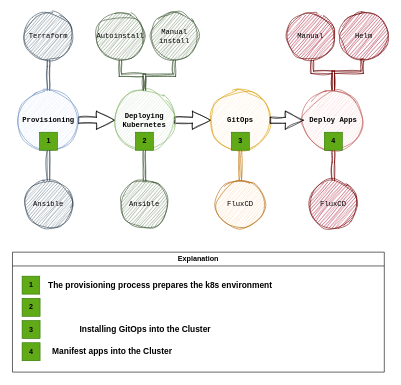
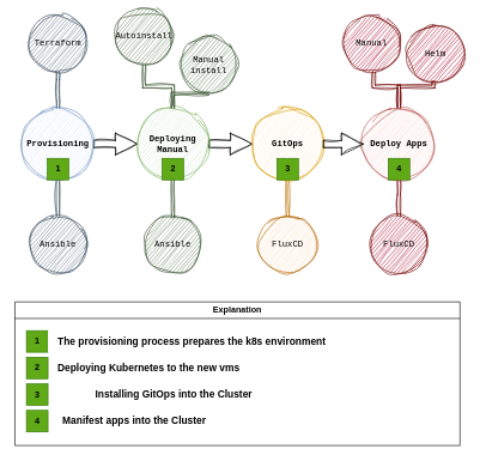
- <mxCell id="13" value="Autoinstall" style="ellipse;whiteSpace=wrap;html=1;aspect=fixed;sketch=1;jiggle=2;curveFitting=1;strokeColor=#3A5431;align=center;verticalAlign=middle;fontFamily=Courier New;fontSize=12;fontColor=#000000;fillColor=#6d8764;" parent="1" vertex="1"><mxGeometry x="160" y="20" width="80" height="80" as="geometry" /></mxCell>
+ <mxCell id="13" value="Autoinstall" style="ellipse;whiteSpace=wrap;html=1;aspect=fixed;sketch=1;jiggle=2;curveFitting=1;strokeColor=#3A5431;align=center;verticalAlign=middle;fontFamily=Courier New;fontSize=12;fontColor=#000000;fillColor=#6d8764;" parent="1" vertex="1"><mxGeometry x="160" y="10" width="80" height="80" as="geometry" /></mxCell>
- <mxCell id="14" value="Manual&lt;br&gt;install" style="ellipse;whiteSpace=wrap;html=1;aspect=fixed;sketch=1;jiggle=2;curveFitting=1;strokeColor=#3A5431;align=center;verticalAlign=middle;fontFamily=Courier New;fontSize=12;fontColor=#000000;fillColor=#6d8764;" parent="1" vertex="1"><mxGeometry x="250" y="20" width="80" height="80" as="geometry" /></mxCell>
+ <mxCell id="14" value="Manual&lt;br&gt;install" style="ellipse;whiteSpace=wrap;html=1;aspect=fixed;sketch=1;jiggle=2;curveFitting=1;strokeColor=#3A5431;align=center;verticalAlign=middle;fontFamily=Courier New;fontSize=12;fontColor=#000000;fillColor=#6d8764;" parent="1" vertex="1"><mxGeometry x="250" y="50" width="80" height="80" as="geometry" /></mxCell>
- <mxCell id="38" value="Helm" style="ellipse;whiteSpace=wrap;html=1;aspect=fixed;sketch=1;jiggle=2;curveFitting=1;strokeColor=#6F0000;align=center;verticalAlign=middle;fontFamily=Courier New;fontSize=12;fillColor=#a20025;fontColor=#000000;" parent="1" vertex="1"><mxGeometry x="566" y="20" width="80" height="80" as="geometry" /></mxCell>
+ <mxCell id="38" value="Helm" style="ellipse;whiteSpace=wrap;html=1;aspect=fixed;sketch=1;jiggle=2;curveFitting=1;strokeColor=#6F0000;align=center;verticalAlign=middle;fontFamily=Courier New;fontSize=12;fillColor=#a20025;fontColor=#000000;" parent="1" vertex="1"><mxGeometry x="566" y="35" width="80" height="80" as="geometry" /></mxCell>
- <mxCell id="11" value="Deploying&lt;br&gt;Kubernetes" style="ellipse;whiteSpace=wrap;html=1;aspect=fixed;fontFamily=Courier New;sketch=1;curveFitting=1;jiggle=2;fontStyle=1;fillColor=#d5e8d4;strokeColor=#82b366;fontColor=#000000;" parent="1" vertex="1"><mxGeometry x="190" y="150" width="100" height="100" as="geometry" /></mxCell>
+ <mxCell id="11" value="Deploying&lt;br&gt;Manual" style="ellipse;whiteSpace=wrap;html=1;aspect=fixed;fontFamily=Courier New;sketch=1;curveFitting=1;jiggle=2;fontStyle=1;fillColor=#d5e8d4;strokeColor=#82b366;fontColor=#000000;" parent="1" vertex="1"><mxGeometry x="190" y="150" width="100" height="100" as="geometry" /></mxCell>
+ <mxCell id="26" value="Deploying Kubernetes to the new vms" style="text;html=1;align=center;verticalAlign=middle;resizable=0;points=[];autosize=1;strokeColor=none;fillColor=default;fontStyle=1;fontSize=14;fontColor=#000000;" parent="22" vertex="1"><mxGeometry x="46" y="77" width="280" height="30" as="geometry" /></mxCell>
